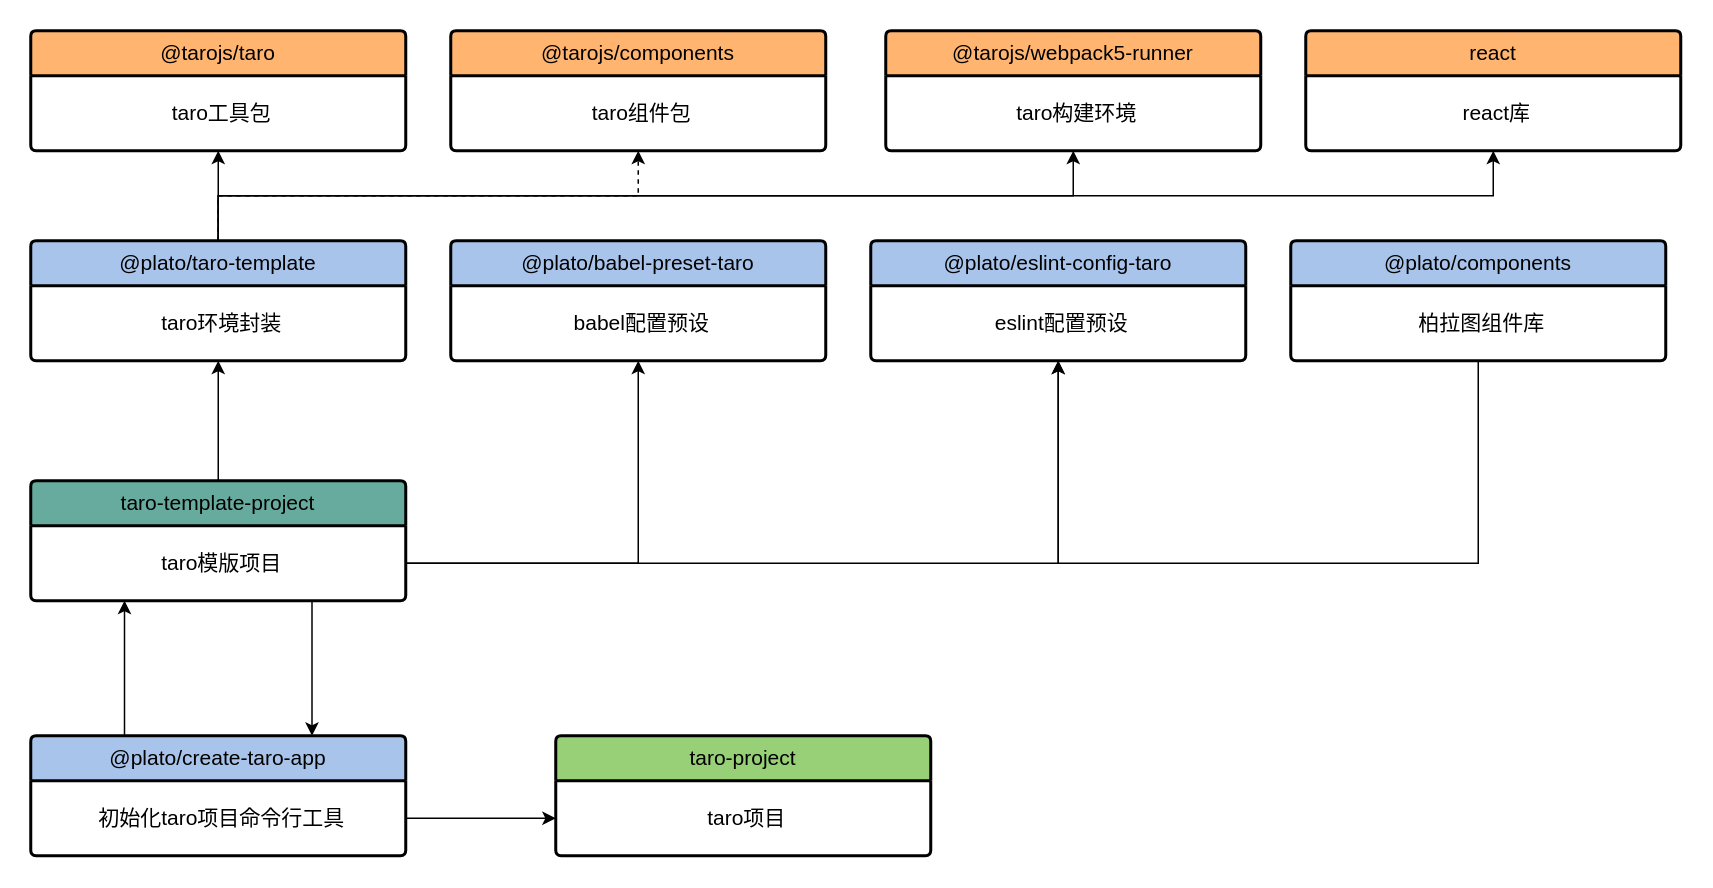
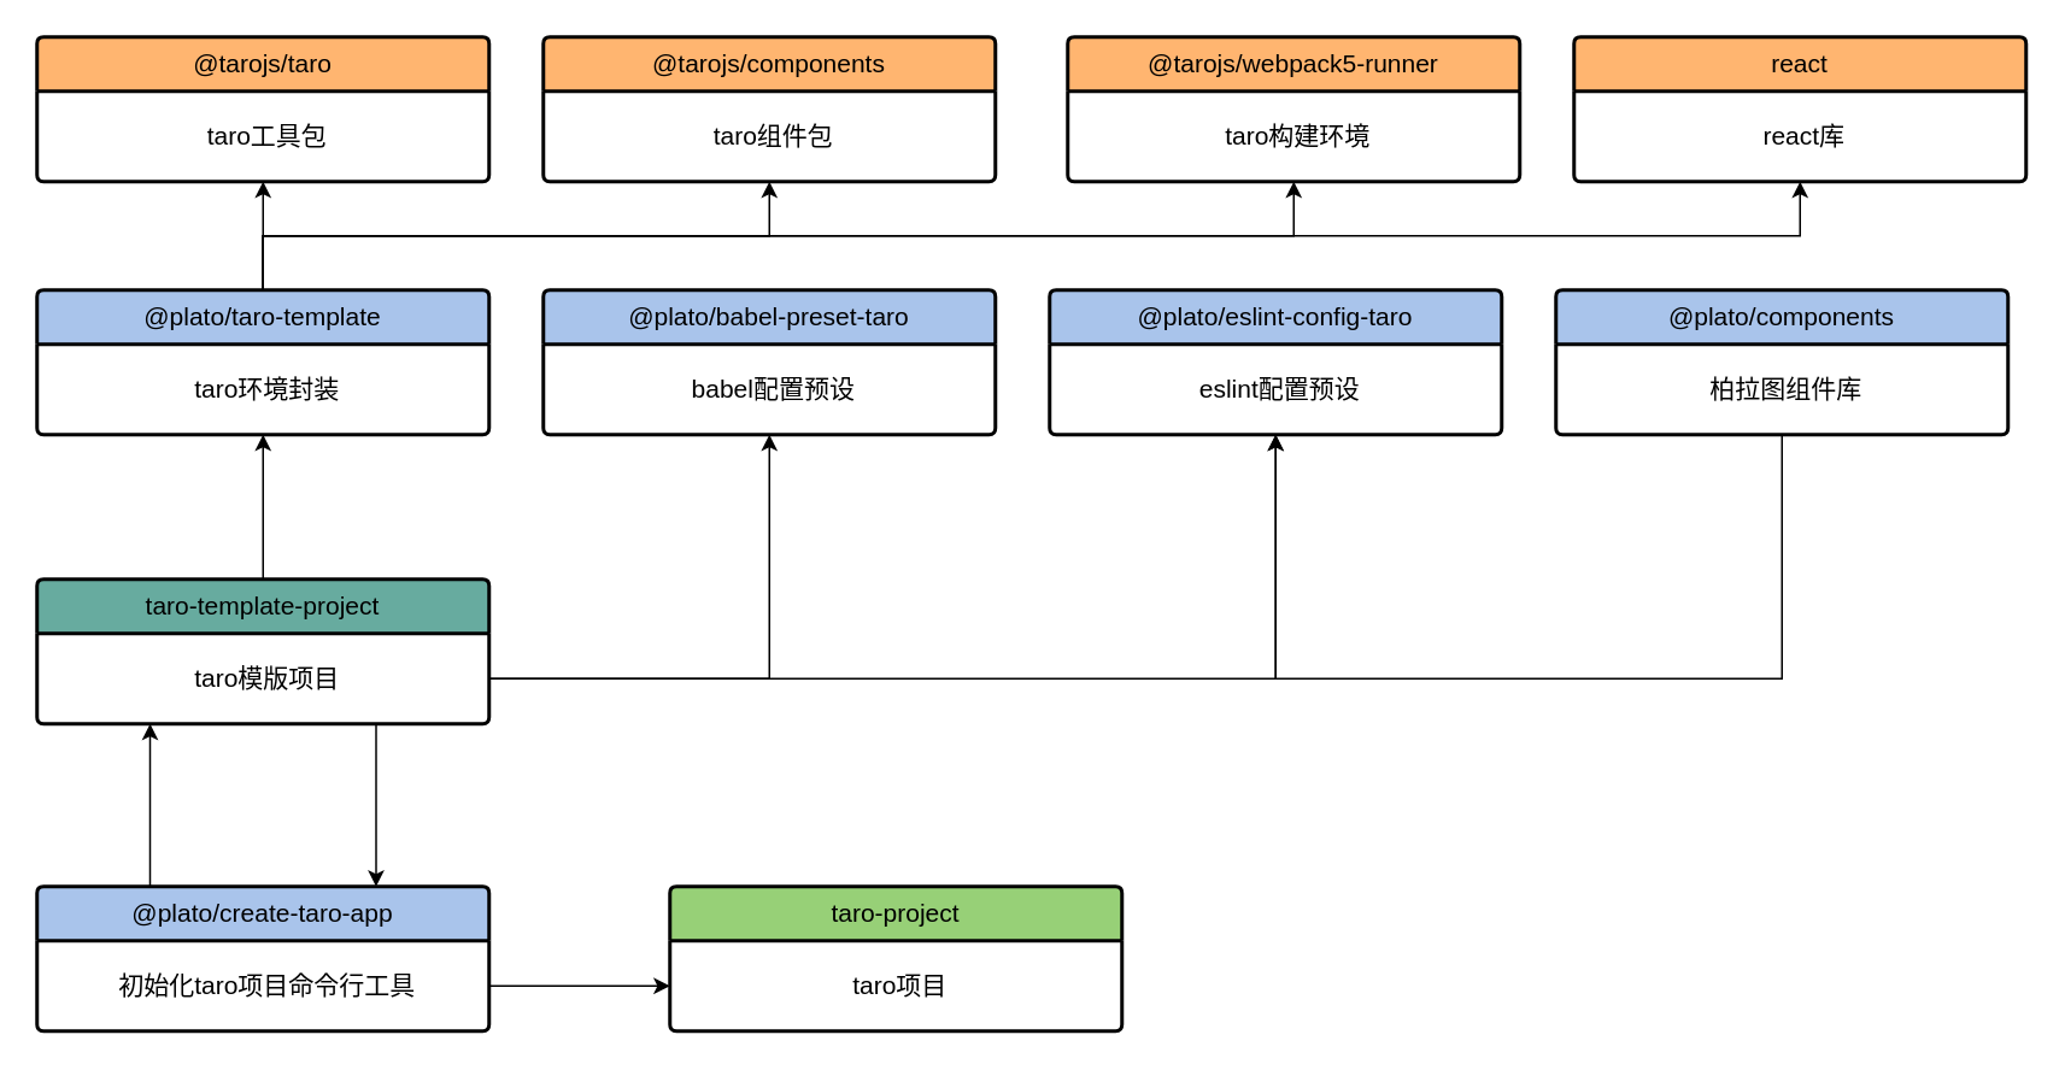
- <mxCell id="7" style="edgeStyle=orthogonalEdgeStyle;rounded=0;orthogonalLoop=1;jettySize=auto;html=1;exitX=0.5;exitY=0;exitDx=0;exitDy=0;dashed=1;" edge="1" parent="1" source="10" target="30"><mxGeometry relative="1" as="geometry" /></mxCell>
+ <mxCell id="7" style="edgeStyle=orthogonalEdgeStyle;rounded=0;orthogonalLoop=1;jettySize=auto;html=1;exitX=0.5;exitY=0;exitDx=0;exitDy=0;" edge="1" parent="1" source="10" target="30"><mxGeometry relative="1" as="geometry" /></mxCell>
